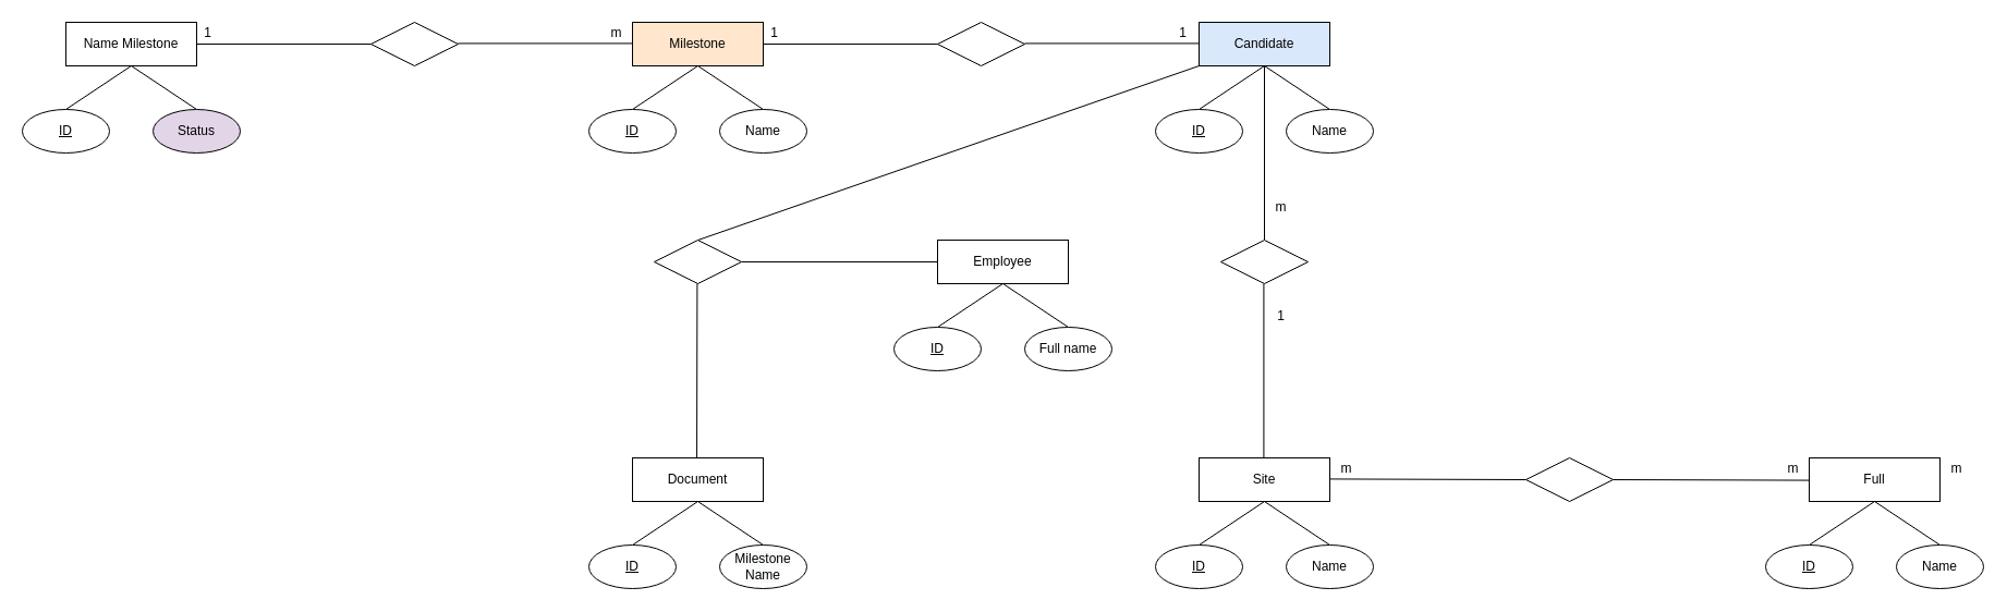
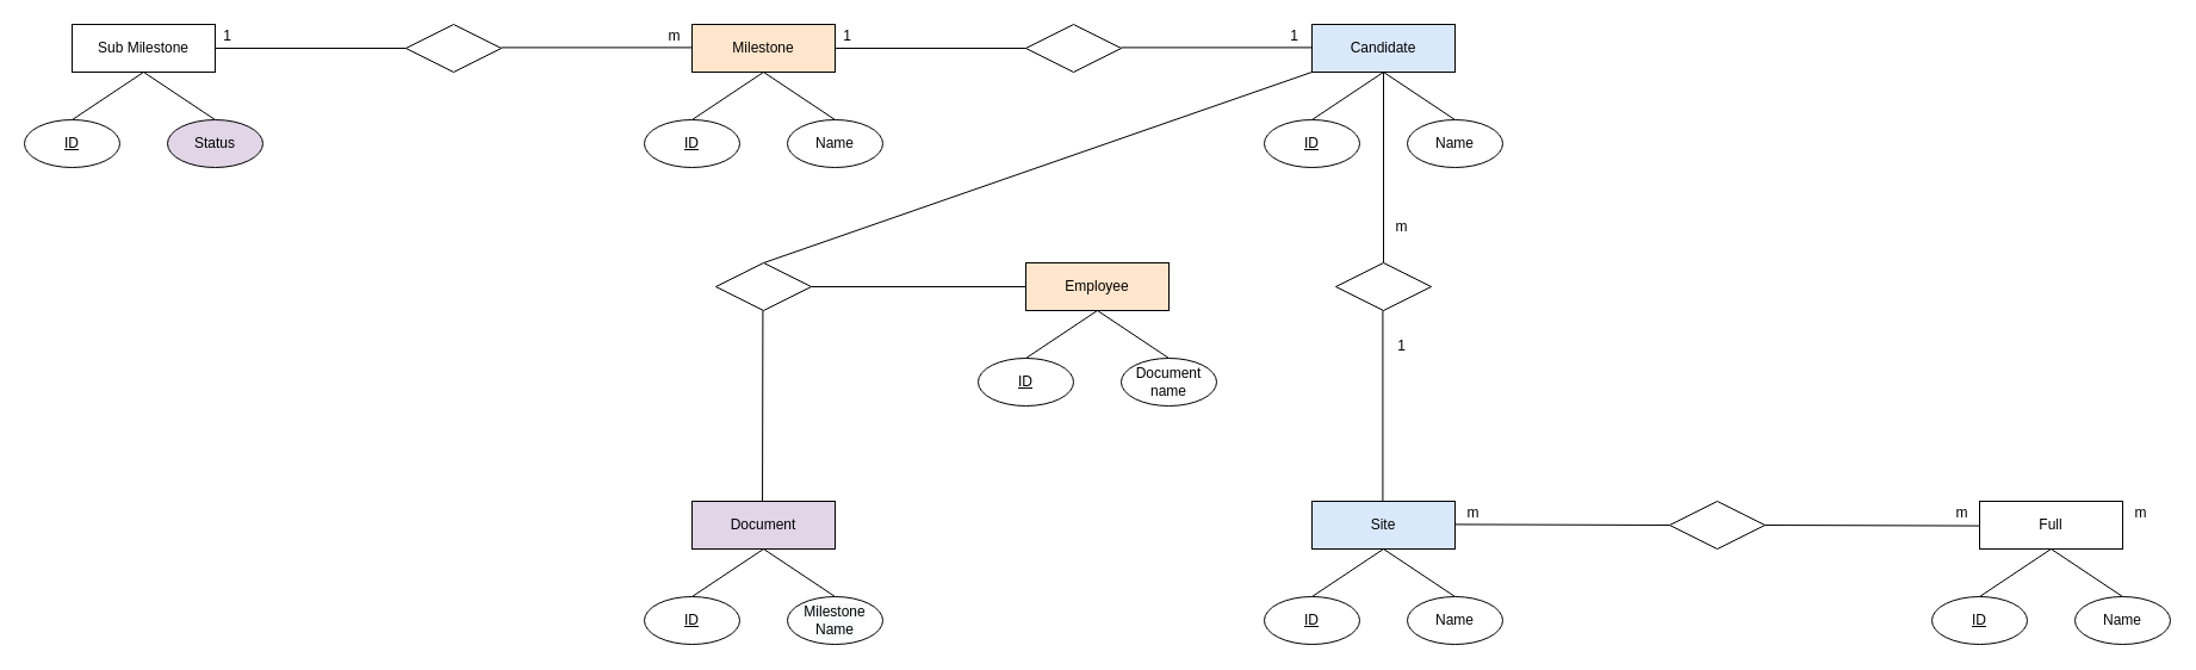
- <mxCell id="2" value="Name Milestone" style="rounded=0;whiteSpace=wrap;html=1;" vertex="1" parent="1"><mxGeometry x="60" y="20" width="120" height="40" as="geometry" /></mxCell>
+ <mxCell id="2" value="Sub Milestone" style="rounded=0;whiteSpace=wrap;html=1;" vertex="1" parent="1"><mxGeometry x="60" y="20" width="120" height="40" as="geometry" /></mxCell>
- <mxCell id="46" value="Employee" style="rounded=0;whiteSpace=wrap;html=1;" vertex="1" parent="1"><mxGeometry x="860" y="220" width="120" height="40" as="geometry" /></mxCell>
+ <mxCell id="46" value="Employee" style="rounded=0;whiteSpace=wrap;html=1;fillColor=#ffe6cc;" vertex="1" parent="1"><mxGeometry x="860" y="220" width="120" height="40" as="geometry" /></mxCell>
- <mxCell id="50" value="Full name" style="ellipse;whiteSpace=wrap;html=1;" vertex="1" parent="1"><mxGeometry x="940" y="300" width="80" height="40" as="geometry" /></mxCell>
+ <mxCell id="50" value="Document name" style="ellipse;whiteSpace=wrap;html=1;" vertex="1" parent="1"><mxGeometry x="940" y="300" width="80" height="40" as="geometry" /></mxCell>
- <mxCell id="41" value="Document" style="rounded=0;whiteSpace=wrap;html=1;" vertex="1" parent="1"><mxGeometry x="580" y="420" width="120" height="40" as="geometry" /></mxCell>
+ <mxCell id="41" value="Document" style="rounded=0;whiteSpace=wrap;html=1;fillColor=#e1d5e7;" vertex="1" parent="1"><mxGeometry x="580" y="420" width="120" height="40" as="geometry" /></mxCell>
- <mxCell id="30" value="Site" style="rounded=0;whiteSpace=wrap;html=1;" vertex="1" parent="1"><mxGeometry x="1100" y="420" width="120" height="40" as="geometry" /></mxCell>
+ <mxCell id="30" value="Site" style="rounded=0;whiteSpace=wrap;html=1;fillColor=#dae8fc;" vertex="1" parent="1"><mxGeometry x="1100" y="420" width="120" height="40" as="geometry" /></mxCell>
